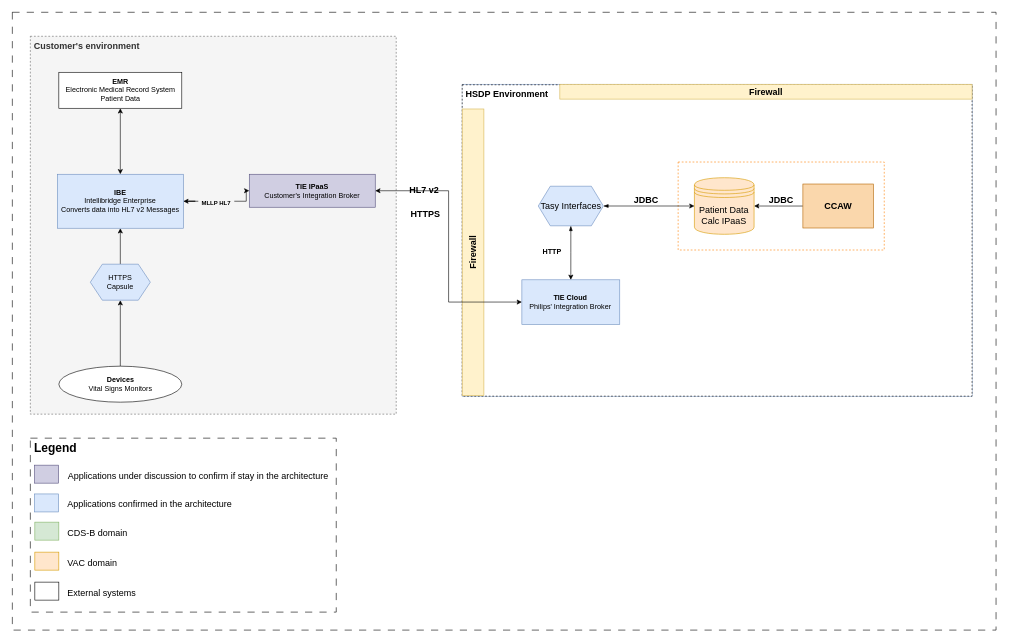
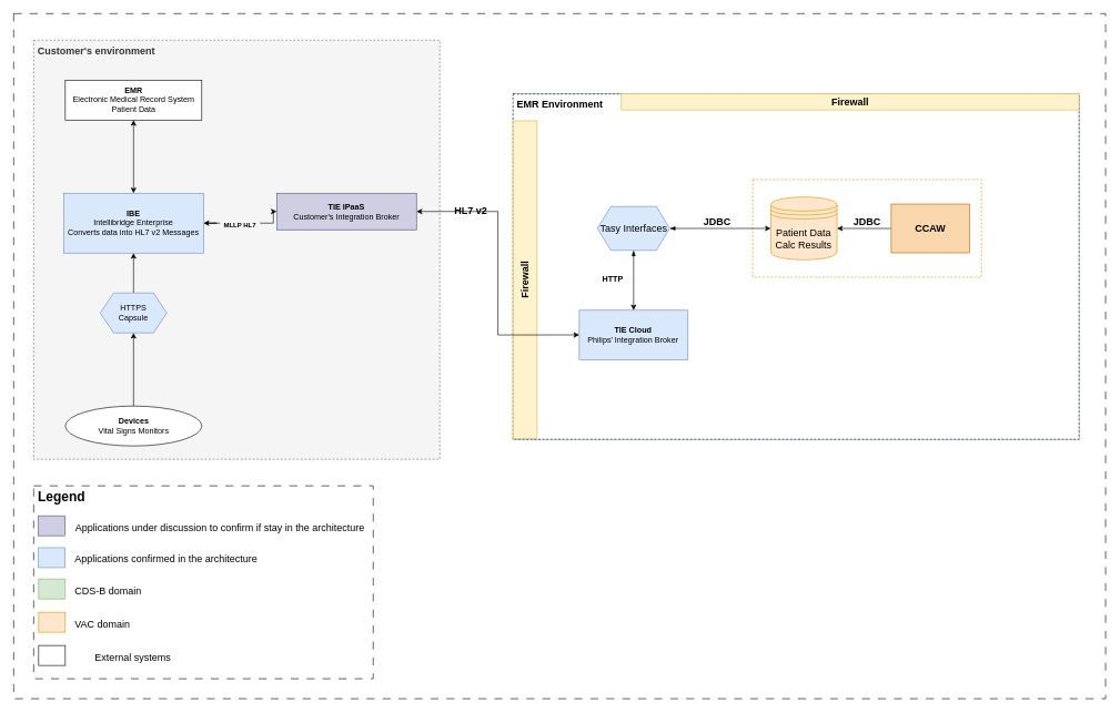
- <mxCell id="17" value="&lt;b&gt;&lt;font style=&quot;font-size: 15px;&quot;&gt;&amp;nbsp;HSDP Environment&lt;/font&gt;&lt;/b&gt;" style="rounded=0;whiteSpace=wrap;html=1;dashed=1;horizontal=1;verticalAlign=top;align=left;" parent="16" vertex="1"><mxGeometry y="0.824" width="850" height="519.176" as="geometry" /></mxCell>
+ <mxCell id="17" value="&lt;b&gt;&lt;font style=&quot;font-size: 15px;&quot;&gt;&amp;nbsp;EMR Environment&lt;/font&gt;&lt;/b&gt;" style="rounded=0;whiteSpace=wrap;html=1;dashed=1;horizontal=1;verticalAlign=top;align=left;" parent="16" vertex="1"><mxGeometry y="0.824" width="850" height="519.176" as="geometry" /></mxCell>
- <mxCell id="33" value="&lt;b&gt;HTTPS&lt;/b&gt;" style="text;html=1;strokeColor=none;fillColor=none;align=center;verticalAlign=middle;whiteSpace=wrap;rounded=0;fontSize=15;fontColor=#000000;" parent="1" vertex="1"><mxGeometry x="679" y="340" width="60" height="30" as="geometry" /></mxCell>
- <mxCell id="24" value="Patient Data&lt;br&gt;Calc IPaaS" style="shape=datastore;whiteSpace=wrap;html=1;fontSize=15;fillColor=#ffe6cc;strokeColor=#d79b00;" parent="16" vertex="1"><mxGeometry x="387.127" y="155.784" width="99.468" height="94.358" as="geometry" /></mxCell>
+ <mxCell id="24" value="Patient Data&lt;br&gt;Calc Results" style="shape=datastore;whiteSpace=wrap;html=1;fontSize=15;fillColor=#ffe6cc;strokeColor=#d79b00;" parent="16" vertex="1"><mxGeometry x="387.127" y="155.784" width="99.468" height="94.358" as="geometry" /></mxCell>
- <mxCell id="44" value="&lt;font style=&quot;font-size: 15px;&quot;&gt;External systems&lt;/font&gt;" style="text;html=1;strokeColor=none;fillColor=none;align=left;verticalAlign=middle;whiteSpace=wrap;rounded=0;fontSize=20;" parent="1" vertex="1"><mxGeometry x="110" y="970" width="418" height="30" as="geometry" /></mxCell>
+ <mxCell id="44" value="&lt;font style=&quot;font-size: 15px;&quot;&gt;External systems&lt;/font&gt;" style="text;html=1;strokeColor=none;fillColor=none;align=left;verticalAlign=middle;whiteSpace=wrap;rounded=0;fontSize=20;" parent="1" vertex="1"><mxGeometry x="140" y="970" width="418" height="30" as="geometry" /></mxCell>
